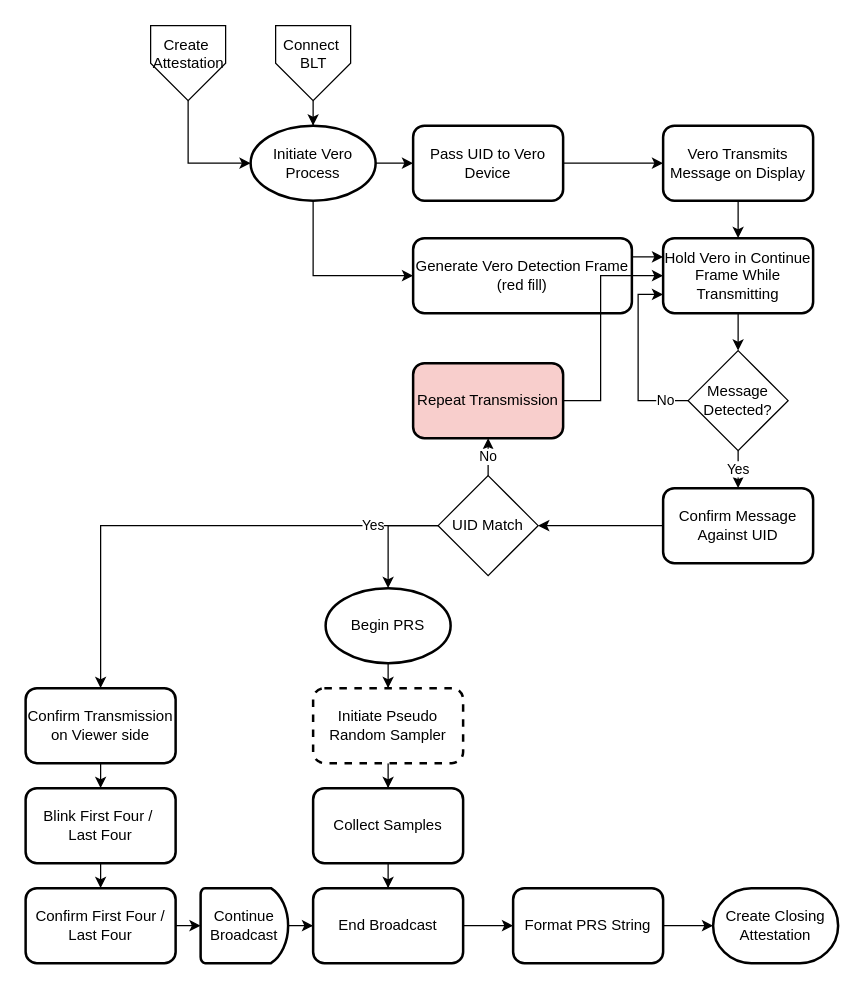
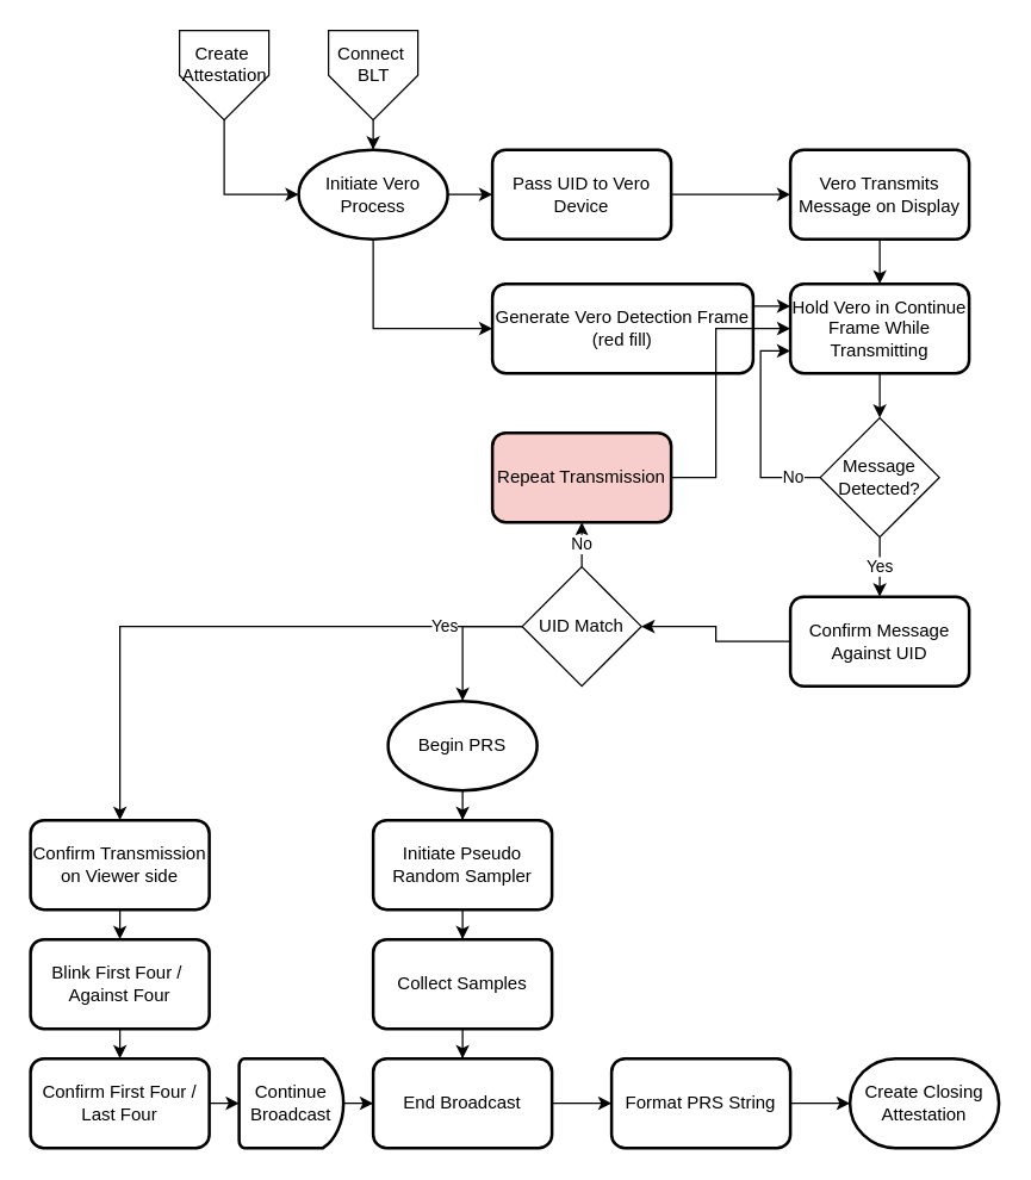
- <mxCell id="23" value="Confirm Message Against UID" style="rounded=1;whiteSpace=wrap;html=1;strokeWidth=2;" vertex="1" parent="1"><mxGeometry x="530" y="390" width="120" height="60" as="geometry" /></mxCell>
+ <mxCell id="23" value="Confirm Message Against UID" style="rounded=1;whiteSpace=wrap;html=1;strokeWidth=2;" vertex="1" parent="1"><mxGeometry x="530" y="400" width="120" height="60" as="geometry" /></mxCell>
- <mxCell id="35" value="Initiate Pseudo Random Sampler" style="whiteSpace=wrap;html=1;rounded=1;strokeWidth=2;dashed=1;" vertex="1" parent="1"><mxGeometry x="250" y="550" width="120" height="60" as="geometry" /></mxCell>
+ <mxCell id="35" value="Initiate Pseudo Random Sampler" style="whiteSpace=wrap;html=1;rounded=1;strokeWidth=2;" vertex="1" parent="1"><mxGeometry x="250" y="550" width="120" height="60" as="geometry" /></mxCell>
- <mxCell id="30" value="Blink First Four /&amp;nbsp;&lt;div&gt;Last Four&lt;/div&gt;" style="whiteSpace=wrap;html=1;rounded=1;strokeWidth=2;" vertex="1" parent="1"><mxGeometry x="20" y="630" width="120" height="60" as="geometry" /></mxCell>
+ <mxCell id="30" value="Blink First Four /&amp;nbsp;&lt;div&gt;Against Four&lt;/div&gt;" style="whiteSpace=wrap;html=1;rounded=1;strokeWidth=2;" vertex="1" parent="1"><mxGeometry x="20" y="630" width="120" height="60" as="geometry" /></mxCell>
